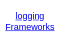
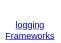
- <mxCell id="2" value="&lt;a href=&quot;https://www.loggly.com/ultimate-guide/python-logging-libraries-frameworks/&quot;&gt;&lt;font&gt;logging&lt;br&gt;Frameworks&lt;/font&gt;&lt;/a&gt;" style="text;html=1;strokeColor=none;fillColor=none;align=center;verticalAlign=middle;whiteSpace=wrap;rounded=0;fontFamily=Helvetica;fontSize=15;horizontal=1;fontColor=#46302B;" parent="1" vertex="1"><mxGeometry x="20" y="20" width="60" height="30" as="geometry" /></mxCell>
+ <mxCell id="2" value="&lt;a href=&quot;https://www.loggly.com/ultimate-guide/python-logging-libraries-frameworks/&quot;&gt;&lt;font&gt;logging&lt;br&gt;Frameworks&lt;/font&gt;&lt;/a&gt;" style="text;html=1;strokeColor=none;fillColor=none;align=center;verticalAlign=middle;whiteSpace=wrap;rounded=0;fontFamily=Helvetica;fontSize=15;horizontal=1;fontColor=#46302B;" parent="1" vertex="1"><mxGeometry x="20" y="35" width="60" height="30" as="geometry" /></mxCell>
